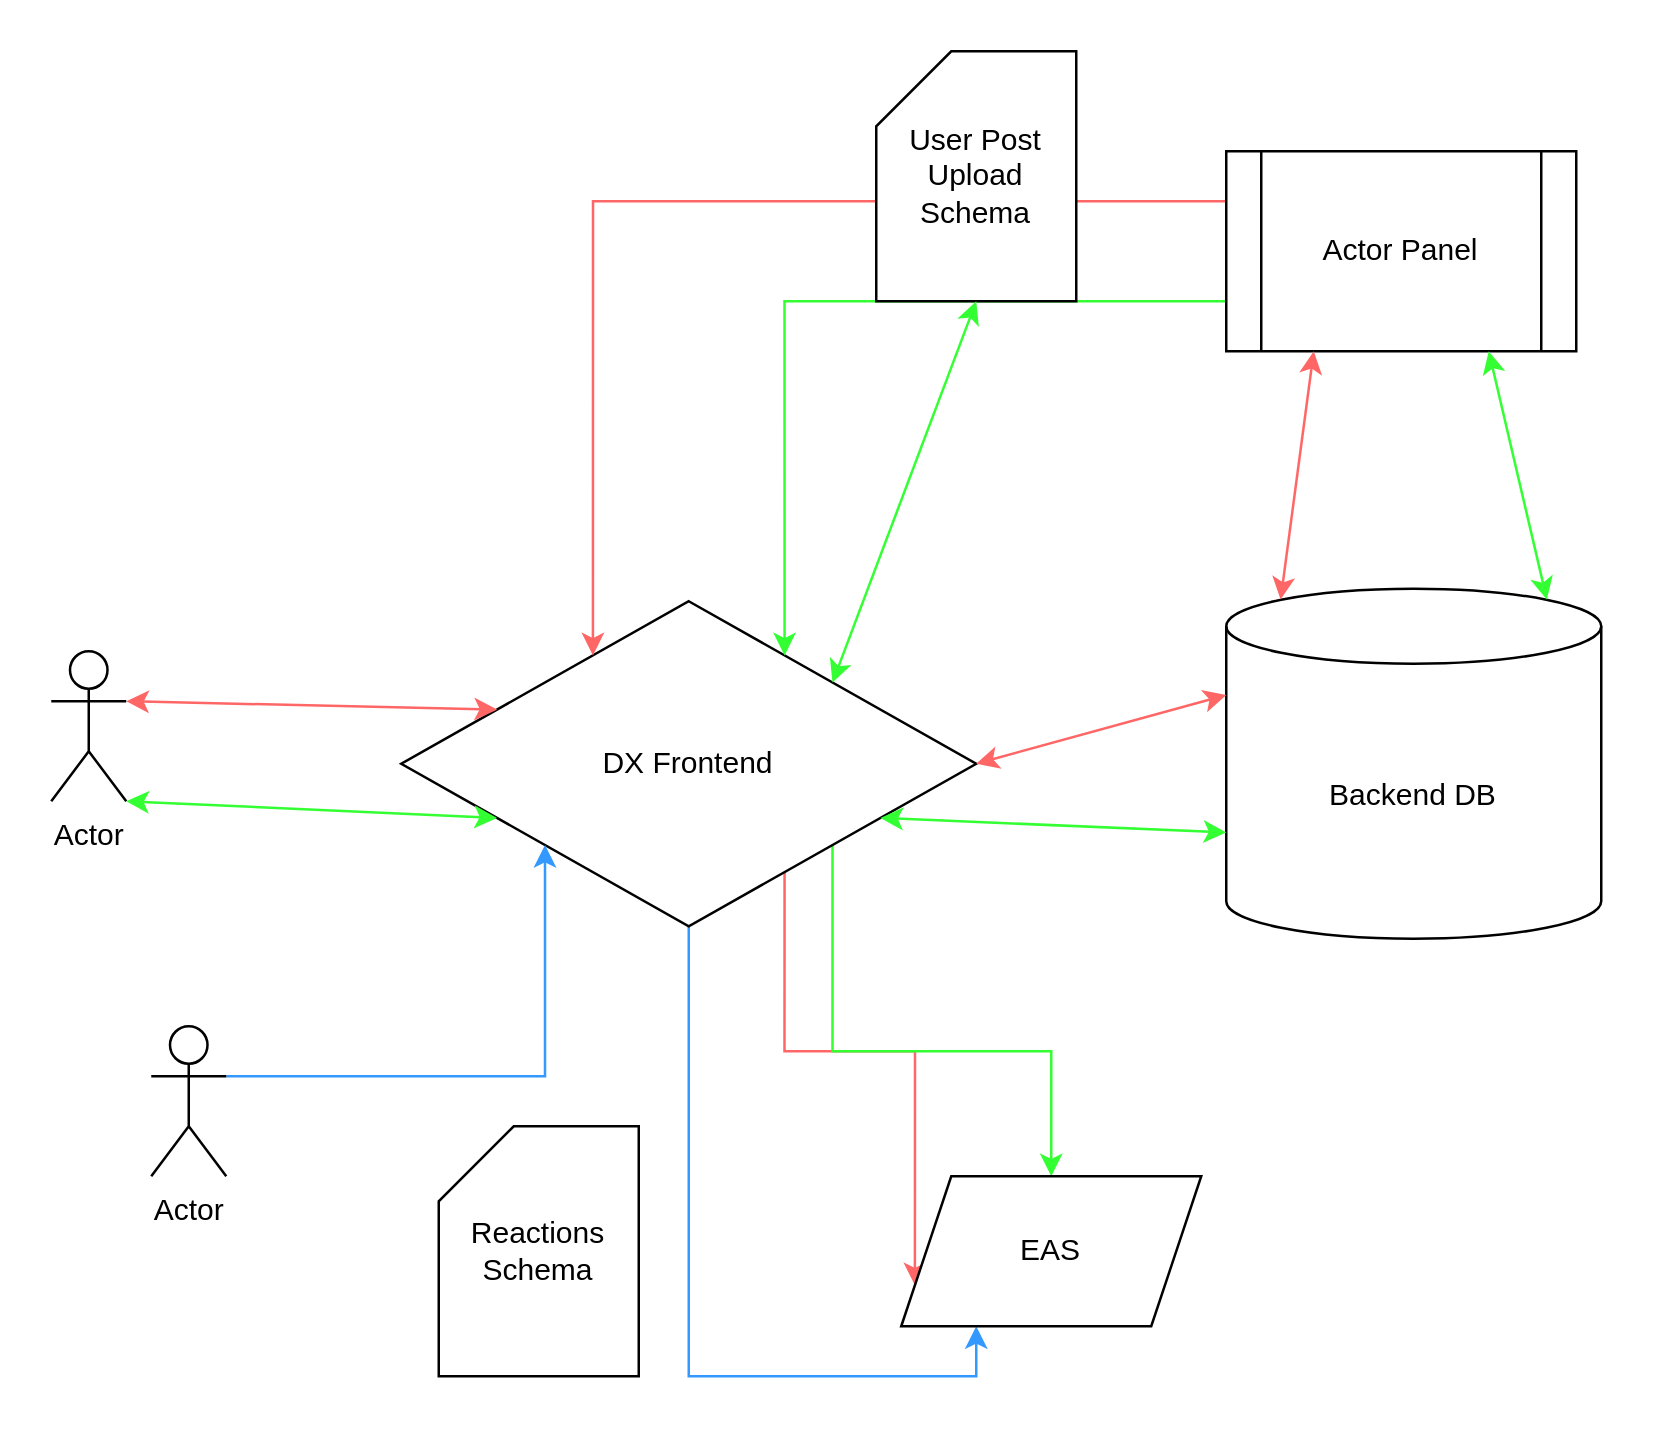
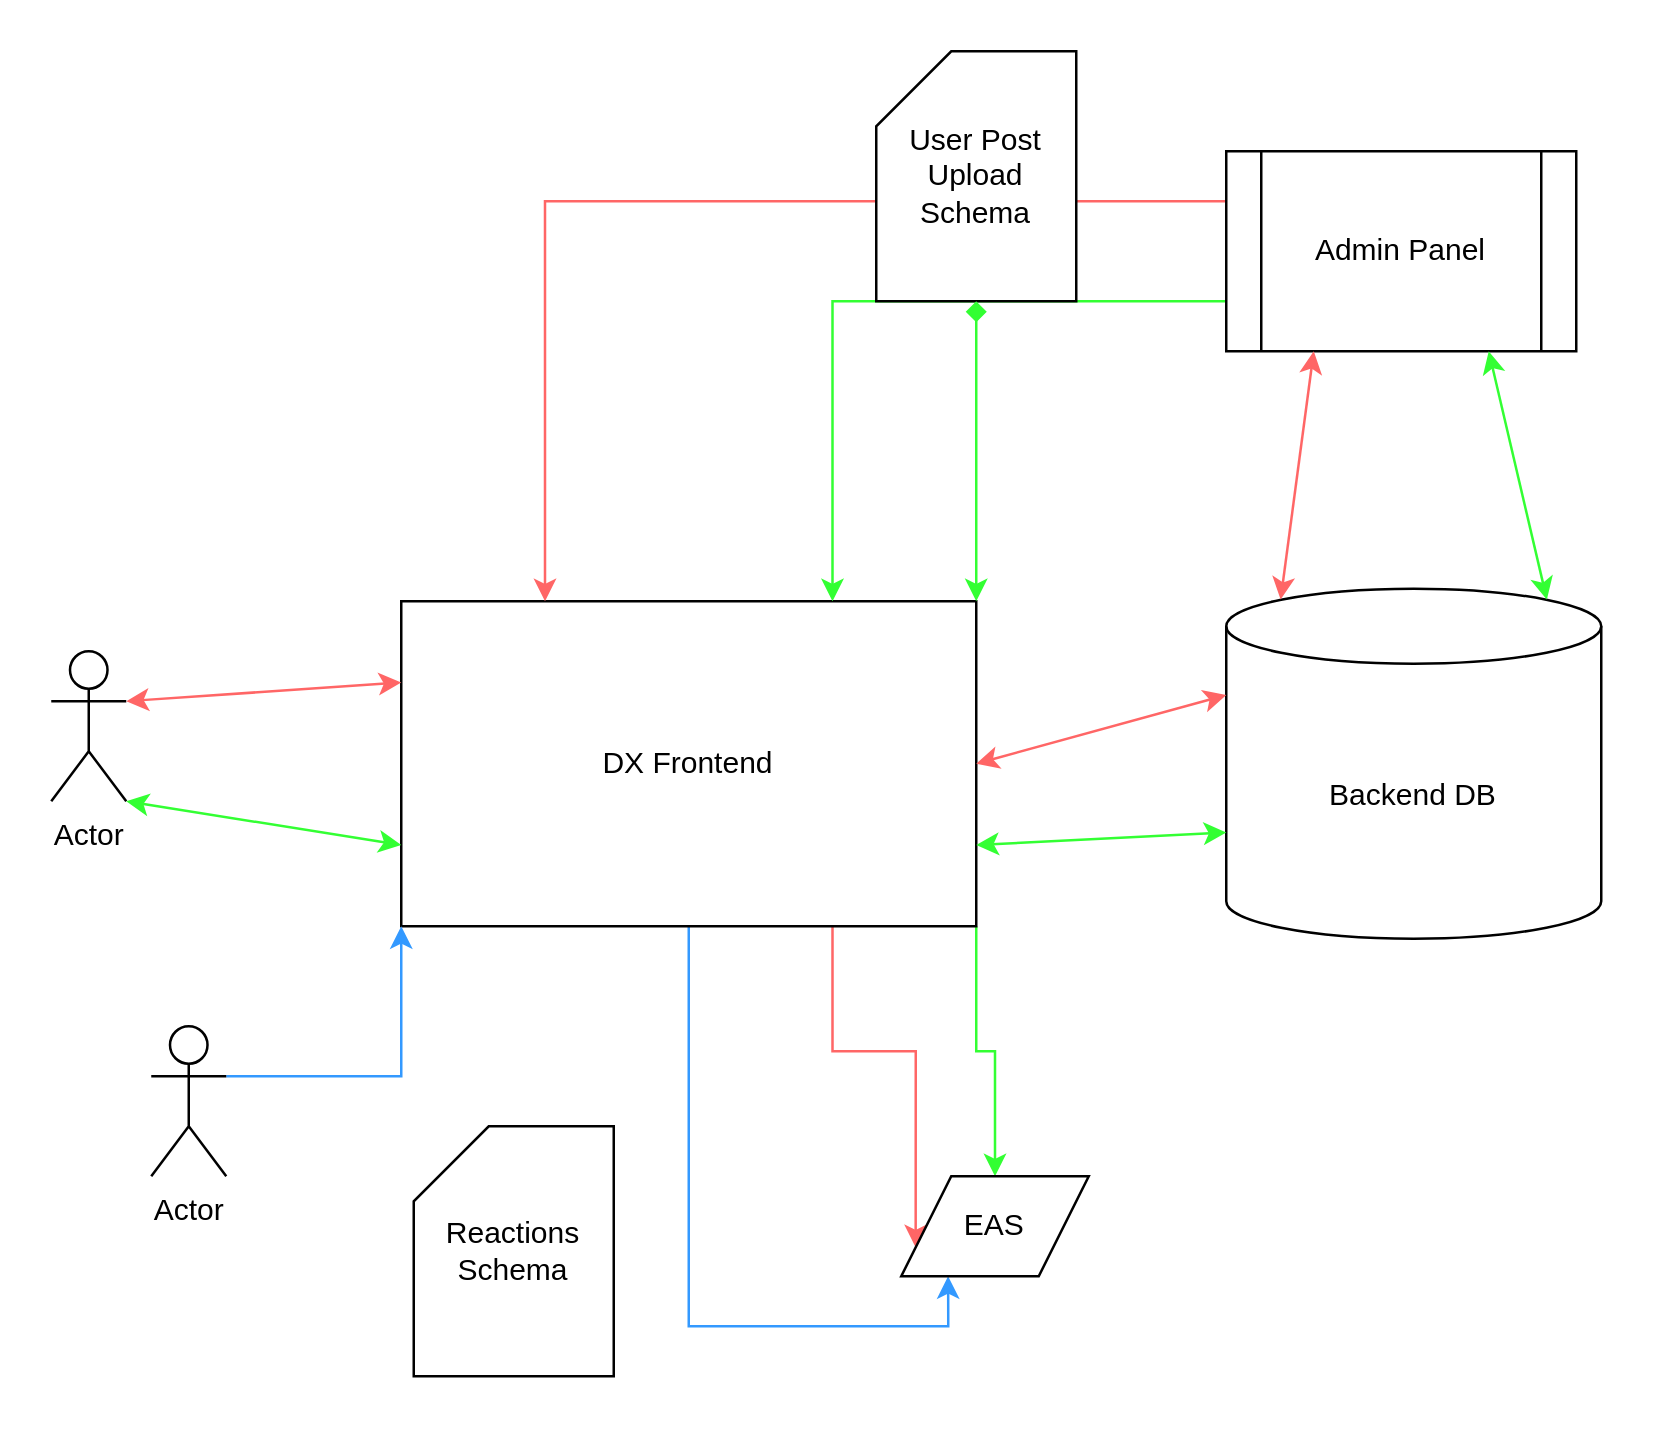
- <mxCell id="8" value="Actor Panel" style="shape=process;whiteSpace=wrap;html=1;backgroundOutline=1;" vertex="1" parent="1"><mxGeometry x="490" y="60" width="140" height="80" as="geometry" /></mxCell>
+ <mxCell id="8" value="Admin Panel" style="shape=process;whiteSpace=wrap;html=1;backgroundOutline=1;" vertex="1" parent="1"><mxGeometry x="490" y="60" width="140" height="80" as="geometry" /></mxCell>
- <mxCell id="13" value="" style="endArrow=classic;startArrow=classic;html=1;rounded=0;entryX=0.5;entryY=1;entryDx=0;entryDy=0;entryPerimeter=0;exitX=1;exitY=0;exitDx=0;exitDy=0;strokeColor=#33FF33;" edge="1" parent="1" source="5" target="9"><mxGeometry width="50" height="50" relative="1" as="geometry"><mxPoint x="333" y="240" as="sourcePoint" /><mxPoint x="240" y="230" as="targetPoint" /></mxGeometry></mxCell>
+ <mxCell id="13" value="" style="endArrow=diamond;startArrow=classic;html=1;rounded=0;entryX=0.5;entryY=1;entryDx=0;entryDy=0;entryPerimeter=0;exitX=1;exitY=0;exitDx=0;exitDy=0;strokeColor=#33FF33;" edge="1" parent="1" source="5" target="9"><mxGeometry width="50" height="50" relative="1" as="geometry"><mxPoint x="333" y="240" as="sourcePoint" /><mxPoint x="240" y="230" as="targetPoint" /></mxGeometry></mxCell>
- <mxCell id="5" value="DX Frontend" style="rhombus;whiteSpace=wrap;html=1;" vertex="1" parent="1"><mxGeometry x="160" y="240" width="230" height="130" as="geometry" /></mxCell>
+ <mxCell id="5" value="DX Frontend" style="rounded=0;whiteSpace=wrap;html=1;" vertex="1" parent="1"><mxGeometry x="160" y="240" width="230" height="130" as="geometry" /></mxCell>
- <mxCell id="10" value="Reactions Schema" style="shape=card;whiteSpace=wrap;html=1;" vertex="1" parent="1"><mxGeometry x="175" y="450" width="80" height="100" as="geometry" /></mxCell>
+ <mxCell id="10" value="Reactions Schema" style="shape=card;whiteSpace=wrap;html=1;" vertex="1" parent="1"><mxGeometry x="165" y="450" width="80" height="100" as="geometry" /></mxCell>
- <mxCell id="22" value="EAS" style="shape=parallelogram;perimeter=parallelogramPerimeter;whiteSpace=wrap;html=1;fixedSize=1;" vertex="1" parent="1"><mxGeometry x="360" y="470" width="120" height="60" as="geometry" /></mxCell>
+ <mxCell id="22" value="EAS" style="shape=parallelogram;perimeter=parallelogramPerimeter;whiteSpace=wrap;html=1;fixedSize=1;" vertex="1" parent="1"><mxGeometry x="360" y="470" width="75" height="40" as="geometry" /></mxCell>
